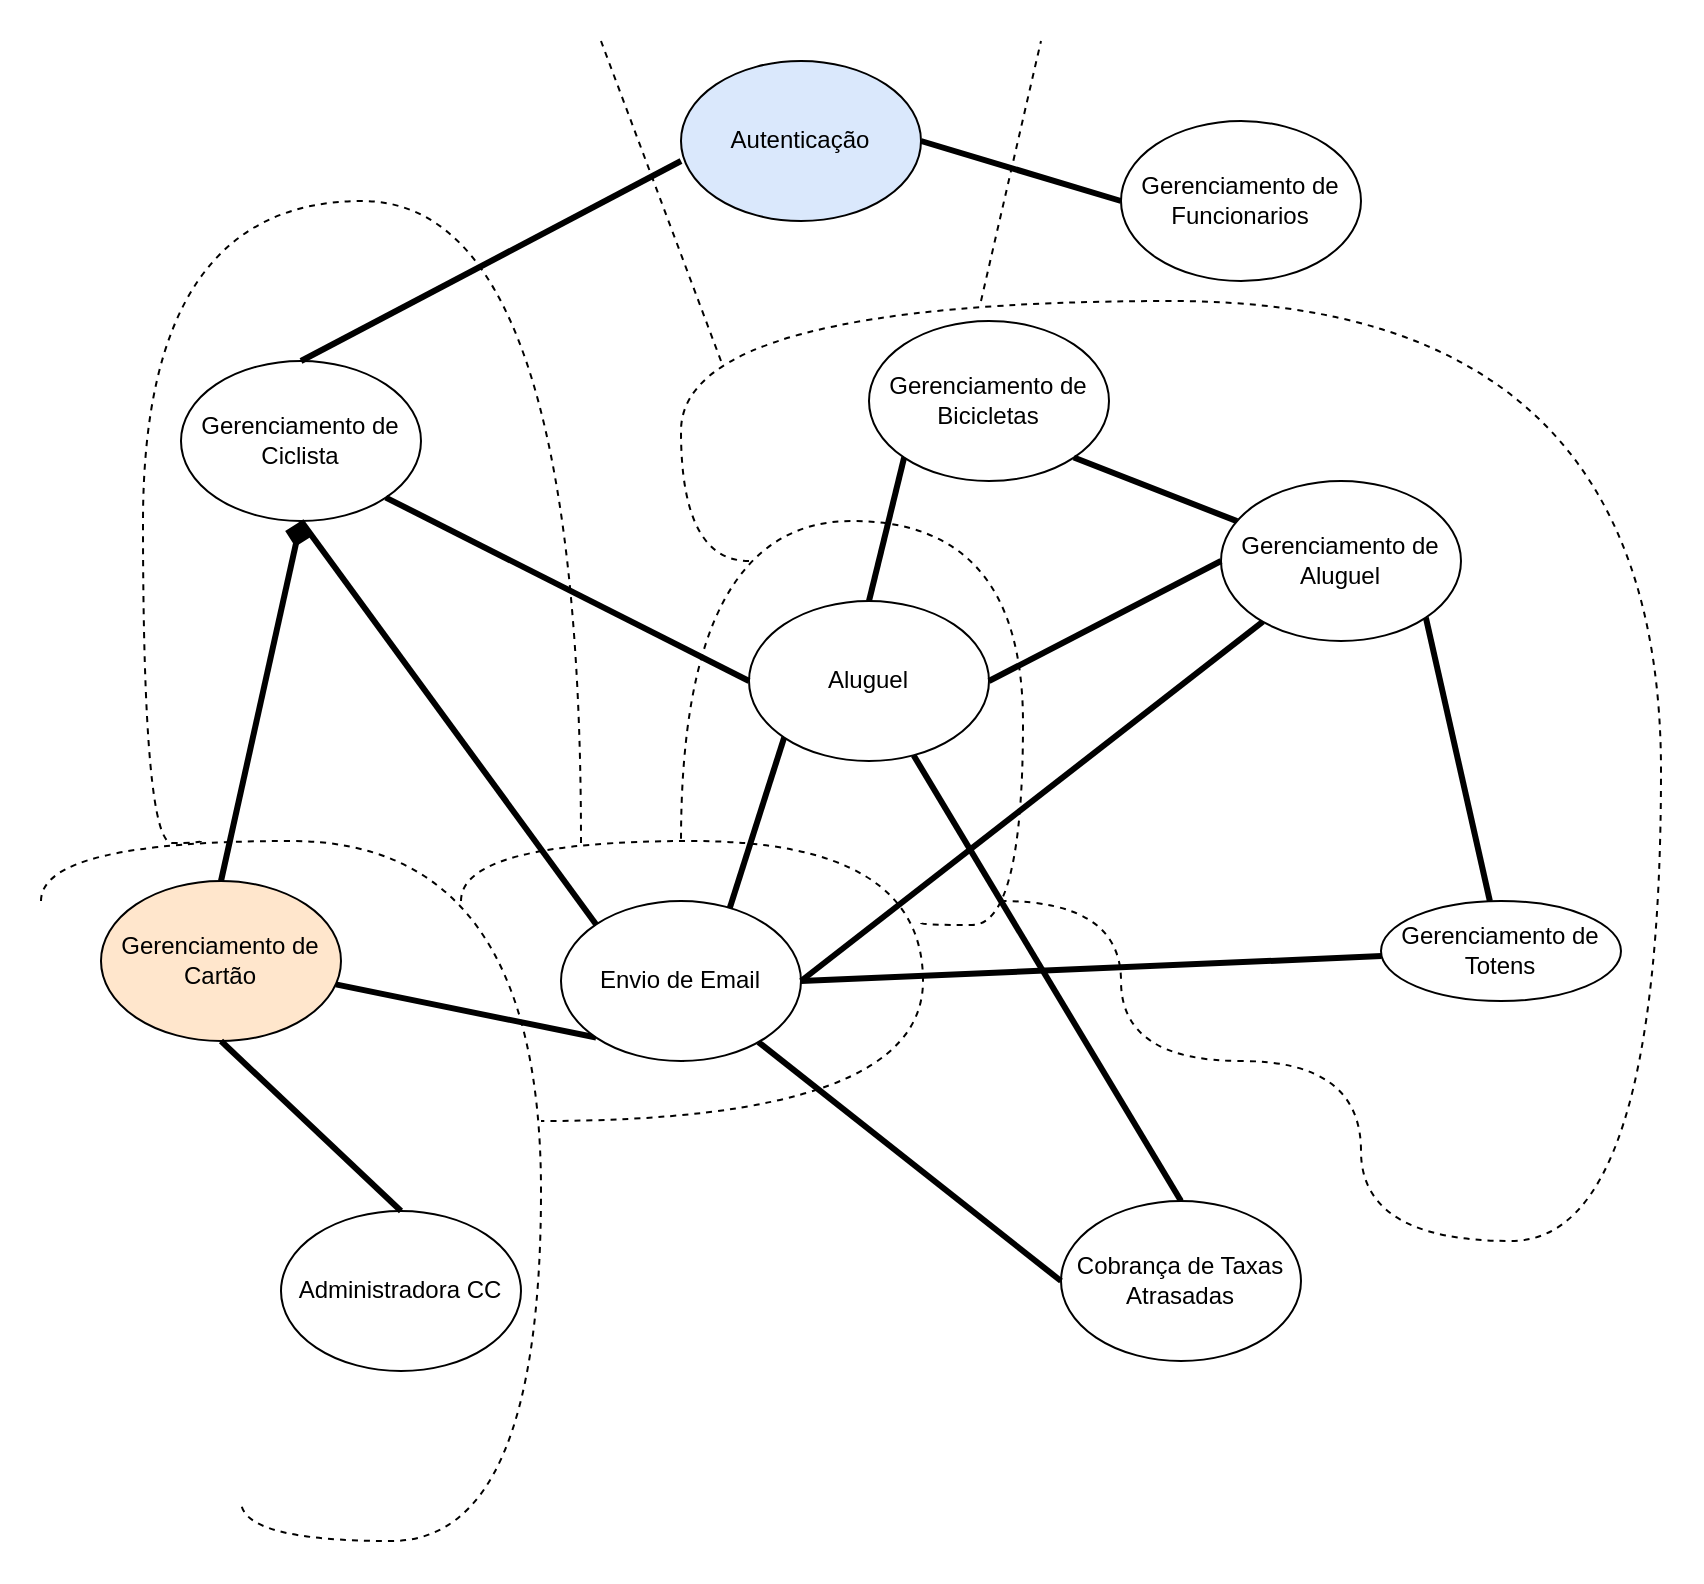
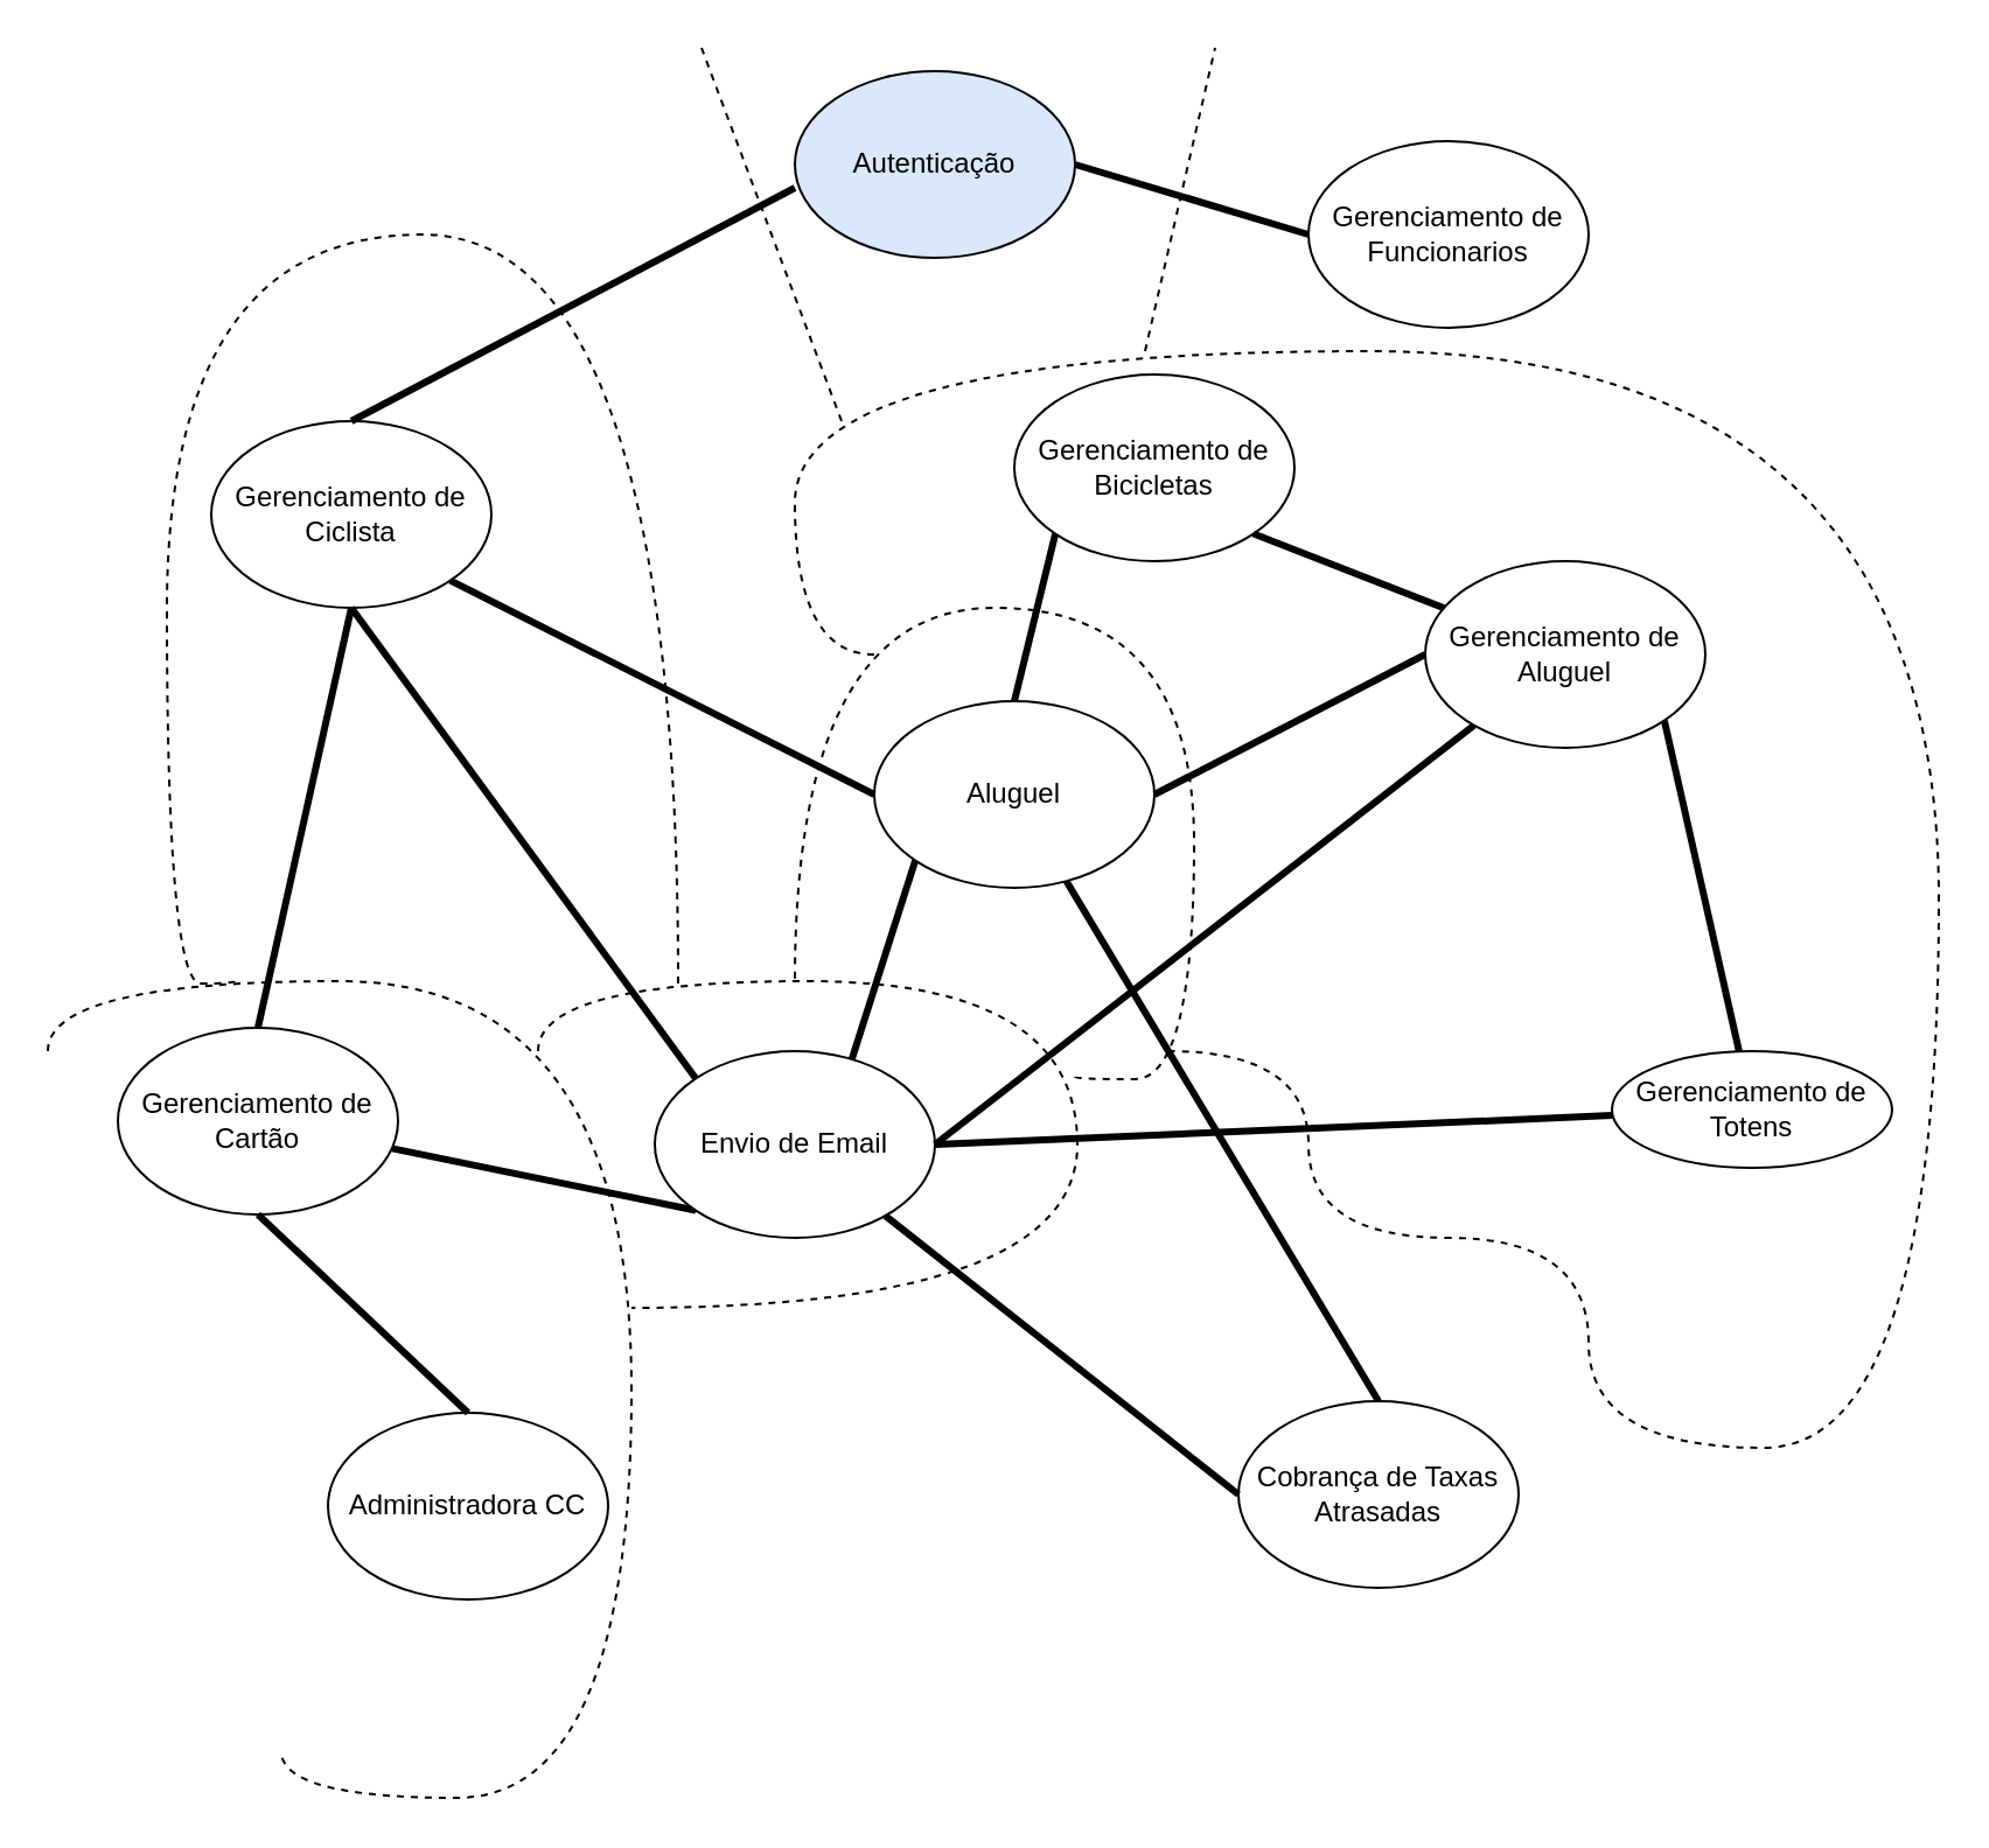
- <mxCell id="13" value="" style="endArrow=diamond;html=1;rounded=0;entryX=0.5;entryY=1;entryDx=0;entryDy=0;exitX=0.5;exitY=0;exitDx=0;exitDy=0;strokeWidth=3;" parent="1" source="6" target="2" edge="1"><mxGeometry width="50" height="50" relative="1" as="geometry"><mxPoint x="180" y="470" as="sourcePoint" /><mxPoint x="230" y="420" as="targetPoint" /></mxGeometry></mxCell>
+ <mxCell id="13" value="" style="endArrow=none;html=1;rounded=0;entryX=0.5;entryY=1;entryDx=0;entryDy=0;exitX=0.5;exitY=0;exitDx=0;exitDy=0;strokeWidth=3;" parent="1" source="6" target="2" edge="1"><mxGeometry width="50" height="50" relative="1" as="geometry"><mxPoint x="180" y="470" as="sourcePoint" /><mxPoint x="230" y="420" as="targetPoint" /></mxGeometry></mxCell>
- <mxCell id="6" value="Gerenciamento de Cartão" style="ellipse;whiteSpace=wrap;html=1;fillColor=#ffe6cc;" parent="1" vertex="1"><mxGeometry x="50" y="440" width="120" height="80" as="geometry" /></mxCell>
+ <mxCell id="6" value="Gerenciamento de Cartão" style="ellipse;whiteSpace=wrap;html=1;" parent="1" vertex="1"><mxGeometry x="50" y="440" width="120" height="80" as="geometry" /></mxCell>
